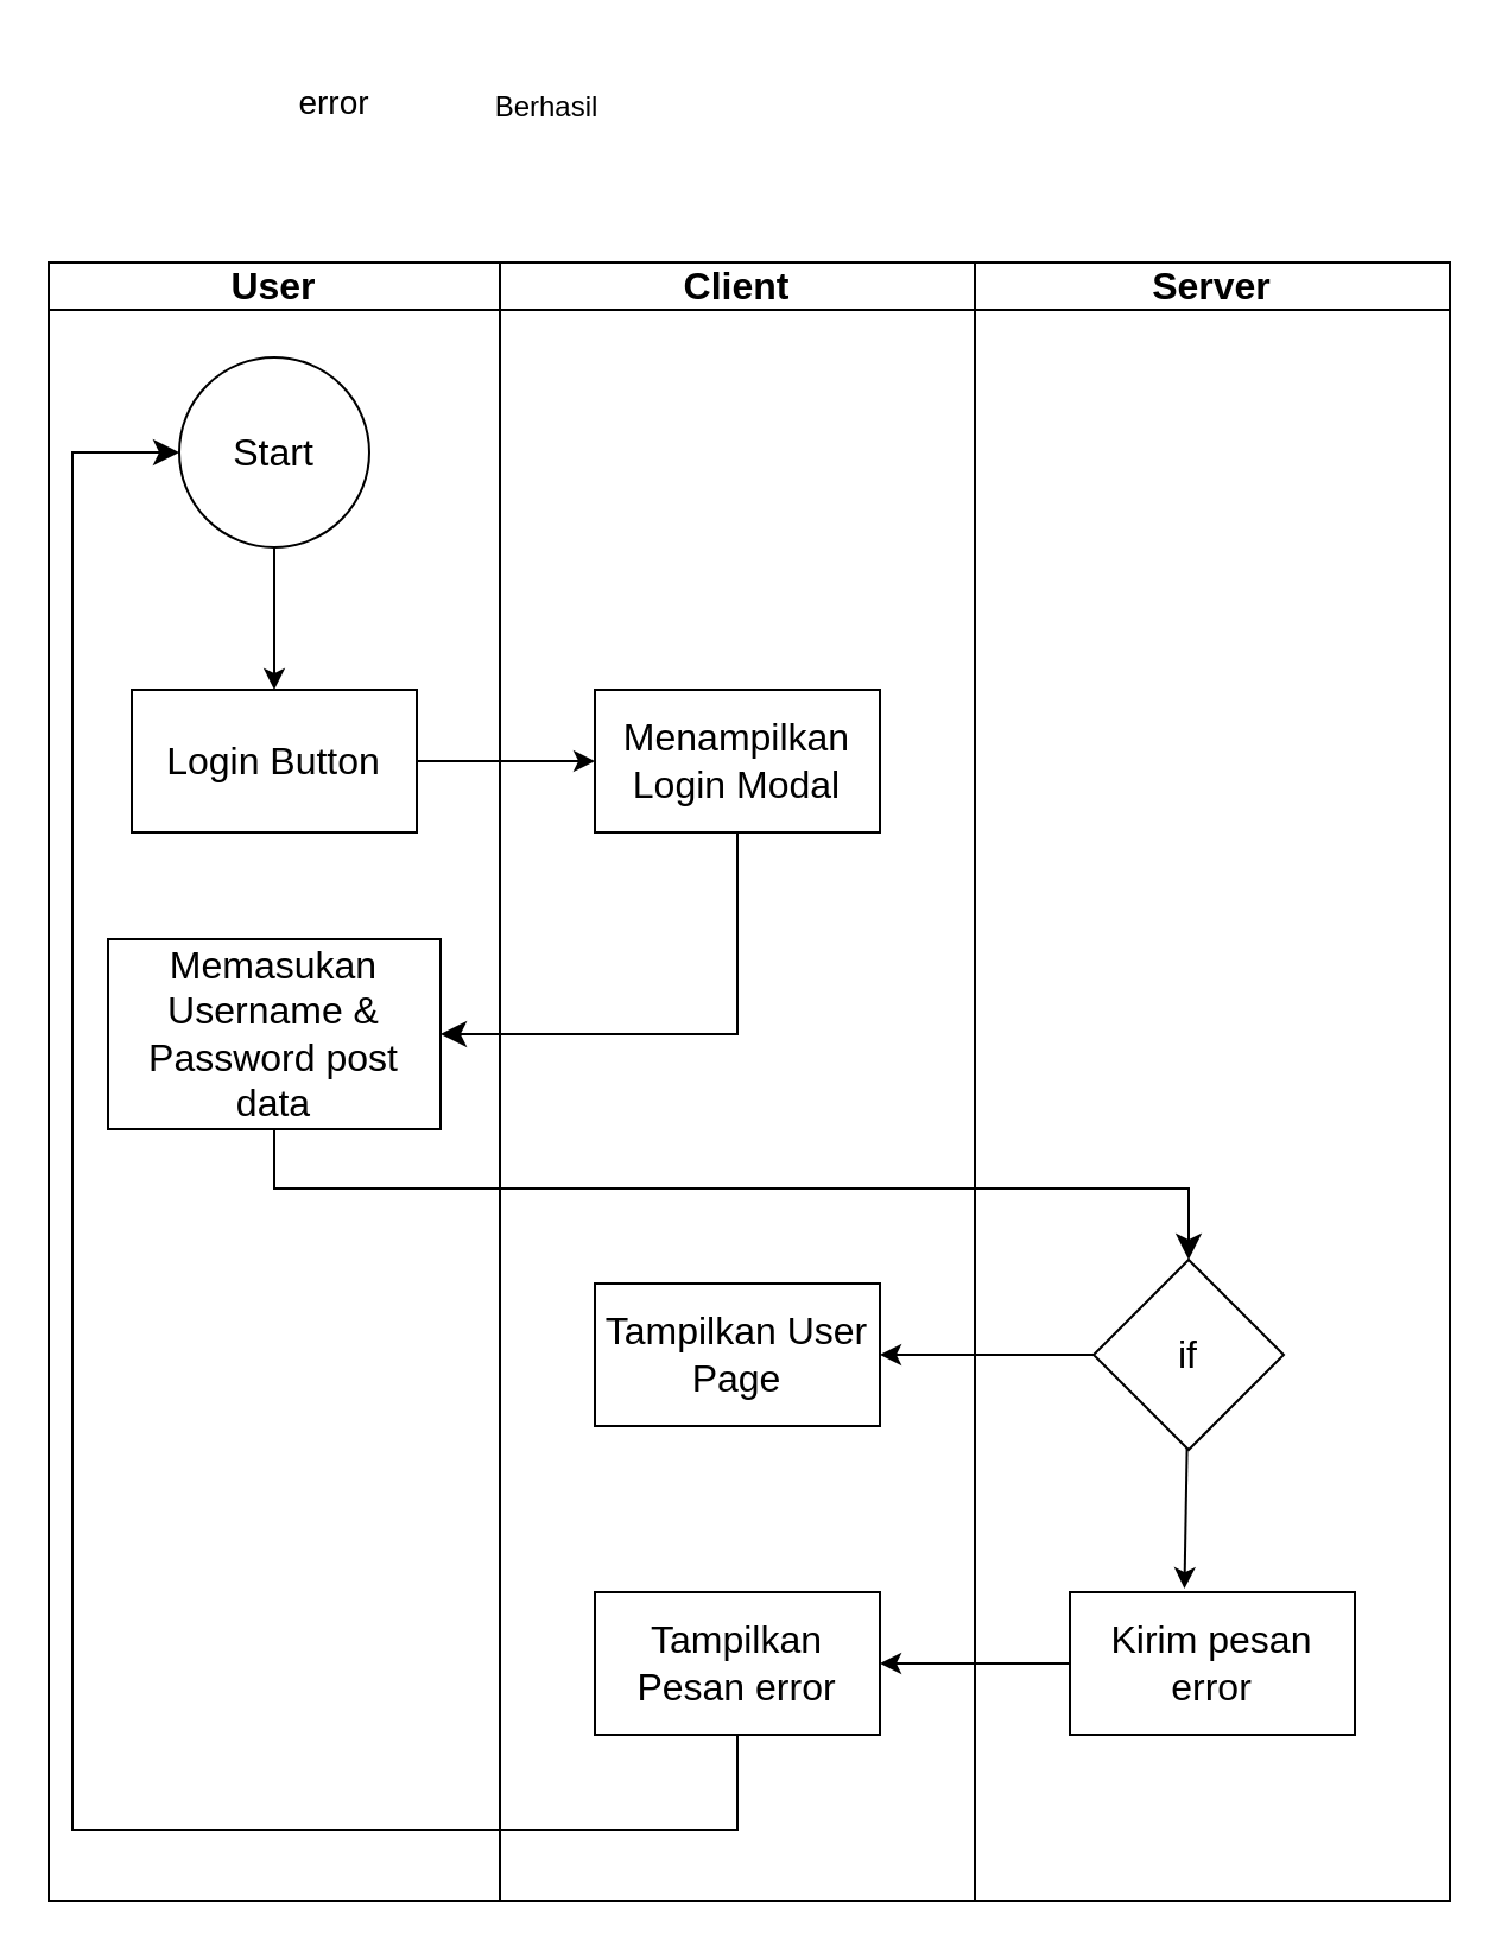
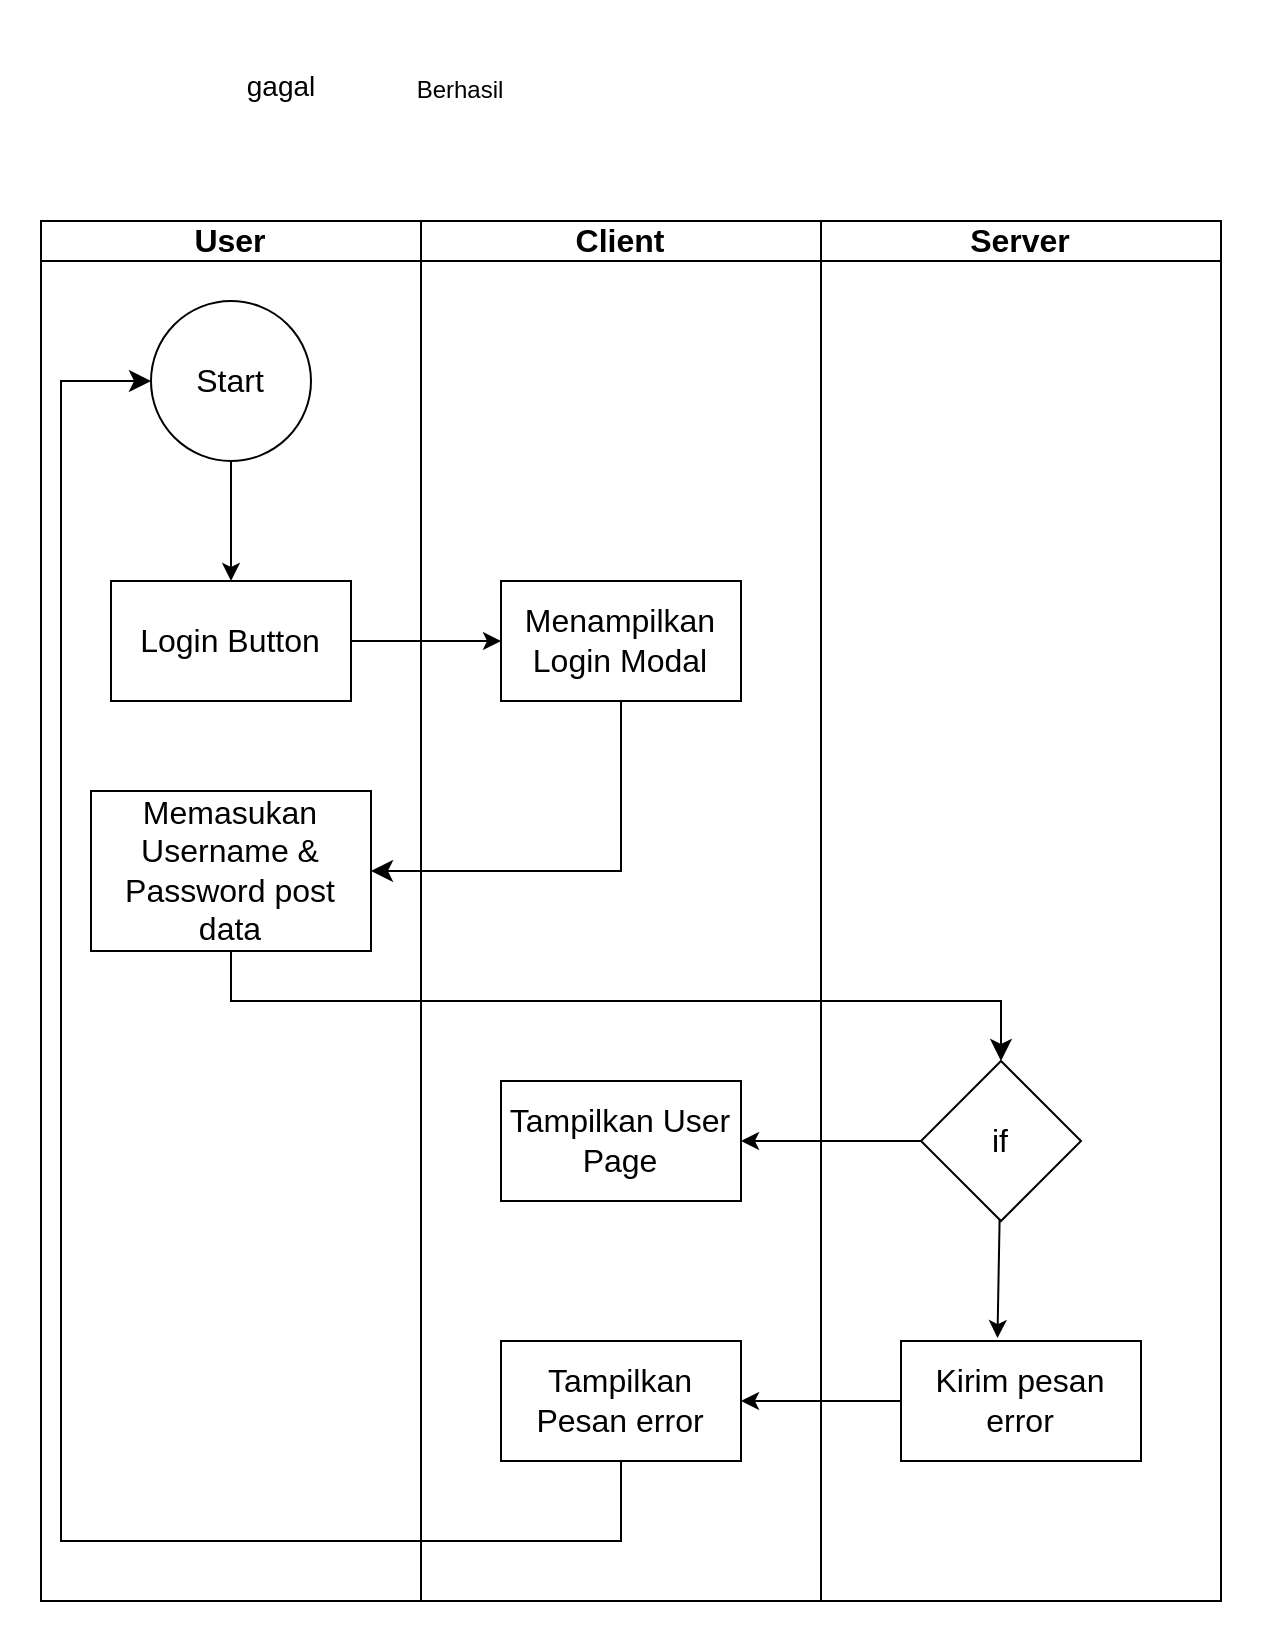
- <mxCell id="2" value="&lt;span style=&quot;font-weight: normal;&quot;&gt;&lt;font style=&quot;font-size: 14px;&quot;&gt;error&lt;/font&gt;&lt;/span&gt;" style="text;strokeColor=none;fillColor=none;html=1;fontSize=24;fontStyle=1;verticalAlign=middle;align=center;" parent="1" vertex="1"><mxGeometry x="90" width="100" height="40" as="geometry" y="20" /></mxCell>
+ <mxCell id="2" value="&lt;span style=&quot;font-weight: normal;&quot;&gt;&lt;font style=&quot;font-size: 14px;&quot;&gt;gagal&lt;/font&gt;&lt;/span&gt;" style="text;strokeColor=none;fillColor=none;html=1;fontSize=24;fontStyle=1;verticalAlign=middle;align=center;" parent="1" vertex="1"><mxGeometry x="90" width="100" height="40" as="geometry" y="20" /></mxCell>
